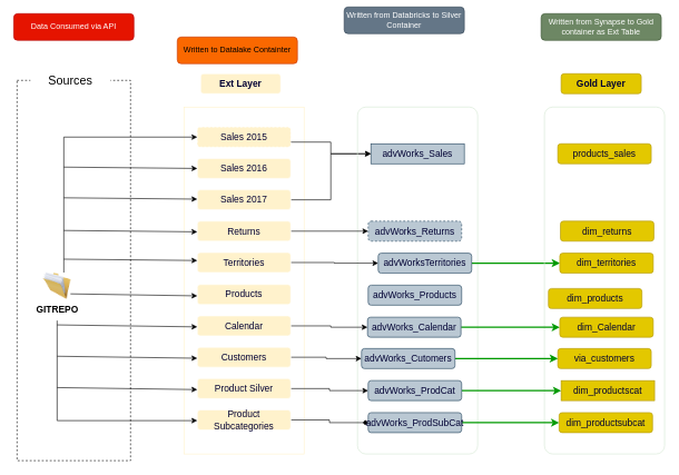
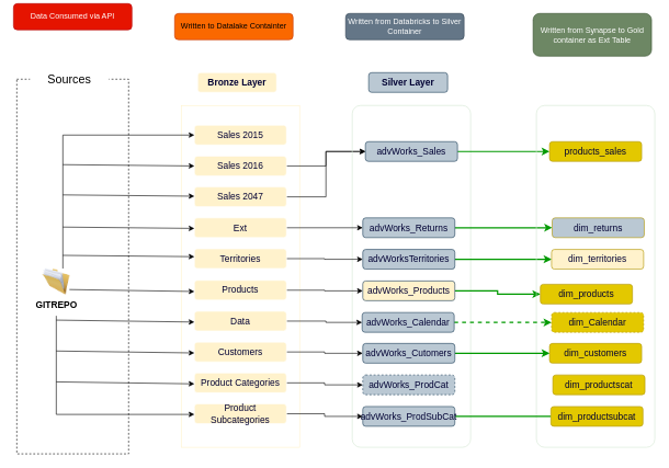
- <mxCell id="67" value="Written from Databricks to Silver Container" style="rounded=1;whiteSpace=wrap;html=1;fillColor=#647687;fontColor=#ffffff;strokeColor=#314354;" vertex="1" parent="1"><mxGeometry x="515" y="10" width="180" height="40" as="geometry" /></mxCell>
+ <mxCell id="67" value="Written from Databricks to Silver Container" style="rounded=1;whiteSpace=wrap;html=1;fillColor=#647687;fontColor=#ffffff;strokeColor=#314354;" vertex="1" parent="1"><mxGeometry x="525" y="20" width="180" height="40" as="geometry" /></mxCell>
- <mxCell id="65" value="Data Consumed via API" style="rounded=1;whiteSpace=wrap;html=1;fillColor=#e51400;fontColor=#ffffff;strokeColor=#B20000;" vertex="1" parent="1"><mxGeometry x="20" y="20" width="180" height="40" as="geometry" /></mxCell>
+ <mxCell id="65" value="Data Consumed via API" style="rounded=1;whiteSpace=wrap;html=1;fillColor=#e51400;fontColor=#ffffff;strokeColor=#B20000;" vertex="1" parent="1"><mxGeometry x="20" y="5" width="180" height="40" as="geometry" /></mxCell>
- <mxCell id="68" value="Written from Synapse to Gold container as Ext Table" style="rounded=1;whiteSpace=wrap;html=1;fillColor=#6d8764;fontColor=#ffffff;strokeColor=#3A5431;" vertex="1" parent="1"><mxGeometry x="810" y="20" width="180" height="40" as="geometry" /></mxCell>
+ <mxCell id="68" value="Written from Synapse to Gold container as Ext Table" style="rounded=1;whiteSpace=wrap;html=1;fillColor=#6d8764;fontColor=#ffffff;strokeColor=#3A5431;" vertex="1" parent="1"><mxGeometry x="810" y="20" width="180" height="65" as="geometry" /></mxCell>
- <mxCell id="66" value="Written to Datalake Containter" style="rounded=1;whiteSpace=wrap;html=1;fillColor=#fa6800;fontColor=#000000;strokeColor=#C73500;" vertex="1" parent="1"><mxGeometry x="265" y="55" width="180" height="40" as="geometry" /></mxCell>
+ <mxCell id="66" value="Written to Datalake Containter" style="rounded=1;whiteSpace=wrap;html=1;fillColor=#fa6800;fontColor=#000000;strokeColor=#C73500;" vertex="1" parent="1"><mxGeometry x="265" y="20" width="180" height="40" as="geometry" /></mxCell>
- <mxCell id="6" value="&lt;font style=&quot;font-size: 14px; color: rgb(0, 0, 51);&quot;&gt;&lt;b&gt;Ext Layer&lt;/b&gt;&lt;/font&gt;" style="rounded=1;whiteSpace=wrap;html=1;strokeColor=#FFFFFF;fillColor=#FFF2CC;" parent="1" vertex="1"><mxGeometry x="300" y="110" width="120" height="30" as="geometry" /></mxCell>
+ <mxCell id="6" value="&lt;font style=&quot;font-size: 14px; color: rgb(0, 0, 51);&quot;&gt;&lt;b&gt;Bronze Layer&lt;/b&gt;&lt;/font&gt;" style="rounded=1;whiteSpace=wrap;html=1;strokeColor=#FFFFFF;fillColor=#FFF2CC;" parent="1" vertex="1"><mxGeometry x="300" y="110" width="120" height="30" as="geometry" /></mxCell>
+ <mxCell id="14" value="&lt;font style=&quot;font-size: 14px; color: rgb(0, 0, 51);&quot;&gt;&lt;b&gt;Silver Layer&lt;/b&gt;&lt;/font&gt;" style="rounded=1;whiteSpace=wrap;html=1;strokeColor=#23445d;fillColor=#bac8d3;" parent="1" vertex="1"><mxGeometry x="560" y="110" width="120" height="30" as="geometry" /></mxCell>
- <mxCell id="24" value="&lt;font style=&quot;font-size: 14px; color: rgb(0, 0, 51);&quot;&gt;&lt;b&gt;Gold Layer&lt;/b&gt;&lt;/font&gt;" style="rounded=1;whiteSpace=wrap;html=1;strokeColor=#B09500;fillColor=#e3c800;fontColor=#000000;" parent="1" vertex="1"><mxGeometry x="840" y="110" width="120" height="30" as="geometry" /></mxCell>
- <mxCell id="8" value="&lt;font color=&quot;#000033&quot;&gt;&lt;span style=&quot;font-size: 14px;&quot;&gt;Sales 2015&lt;/span&gt;&lt;/font&gt;" style="rounded=1;whiteSpace=wrap;html=1;strokeColor=#FFFFFF;fillColor=#FFF2CC;dashed=1;" parent="1" vertex="1"><mxGeometry x="295" y="190" width="140" height="30" as="geometry" /></mxCell>
+ <mxCell id="8" value="&lt;font color=&quot;#000033&quot;&gt;&lt;span style=&quot;font-size: 14px;&quot;&gt;Sales 2015&lt;/span&gt;&lt;/font&gt;" style="rounded=1;whiteSpace=wrap;html=1;strokeColor=#FFFFFF;fillColor=#FFF2CC;" parent="1" vertex="1"><mxGeometry x="295" y="190" width="140" height="30" as="geometry" /></mxCell>
- <mxCell id="7" style="edgeStyle=orthogonalEdgeStyle;rounded=0;orthogonalLoop=1;jettySize=auto;html=1;exitX=1;exitY=0.75;exitDx=0;exitDy=0;entryX=0;entryY=0.5;entryDx=0;entryDy=0;" edge="1" parent="1" source="8" target="16"><mxGeometry relative="1" as="geometry" /></mxCell>
- <mxCell id="16" value="&lt;font color=&quot;#000033&quot;&gt;&lt;span style=&quot;font-size: 14px;&quot;&gt;advWorks_Sales&lt;/span&gt;&lt;/font&gt;" style="whiteSpace=wrap;html=1;strokeColor=#23445d;fillColor=#bac8d3;rounded=0;" parent="1" vertex="1"><mxGeometry x="555" y="215" width="140" height="30" as="geometry" /></mxCell>
+ <mxCell id="16" value="&lt;font color=&quot;#000033&quot;&gt;&lt;span style=&quot;font-size: 14px;&quot;&gt;advWorks_Sales&lt;/span&gt;&lt;/font&gt;" style="rounded=1;whiteSpace=wrap;html=1;strokeColor=#23445d;fillColor=#bac8d3;" parent="1" vertex="1"><mxGeometry x="555" y="215" width="140" height="30" as="geometry" /></mxCell>
+ <mxCell id="15" style="edgeStyle=orthogonalEdgeStyle;rounded=0;orthogonalLoop=1;jettySize=auto;html=1;exitX=1;exitY=0.5;exitDx=0;exitDy=0;strokeWidth=2;fontColor=#009900;strokeColor=#009900;" edge="1" parent="1" source="16" target="25"><mxGeometry relative="1" as="geometry" /></mxCell>
+ <mxCell id="9" style="edgeStyle=orthogonalEdgeStyle;rounded=0;orthogonalLoop=1;jettySize=auto;html=1;exitX=1;exitY=0.5;exitDx=0;exitDy=0;entryX=0;entryY=0.5;entryDx=0;entryDy=0;" edge="1" parent="1" source="10" target="16"><mxGeometry relative="1" as="geometry" /></mxCell>
- <mxCell id="12" value="&lt;font color=&quot;#000033&quot;&gt;&lt;span style=&quot;font-size: 14px;&quot;&gt;Sales 2017&lt;/span&gt;&lt;/font&gt;" style="rounded=1;whiteSpace=wrap;html=1;strokeColor=#FFFFFF;fillColor=#FFF2CC;" parent="1" vertex="1"><mxGeometry x="295" y="284" width="140" height="30" as="geometry" /></mxCell>
+ <mxCell id="12" value="&lt;font color=&quot;#000033&quot;&gt;&lt;span style=&quot;font-size: 14px;&quot;&gt;Sales 2047&lt;/span&gt;&lt;/font&gt;" style="rounded=1;whiteSpace=wrap;html=1;strokeColor=#FFFFFF;fillColor=#FFF2CC;" parent="1" vertex="1"><mxGeometry x="295" y="284" width="140" height="30" as="geometry" /></mxCell>
- <mxCell id="29" value="&lt;font color=&quot;#000033&quot;&gt;&lt;span style=&quot;font-size: 14px;&quot;&gt;Returns&lt;/span&gt;&lt;/font&gt;" style="rounded=1;whiteSpace=wrap;html=1;strokeColor=#FFFFFF;fillColor=#FFF2CC;" vertex="1" parent="1"><mxGeometry x="295" y="331" width="140" height="30" as="geometry" /></mxCell>
+ <mxCell id="29" value="&lt;font color=&quot;#000033&quot;&gt;&lt;span style=&quot;font-size: 14px;&quot;&gt;Ext&lt;/span&gt;&lt;/font&gt;" style="rounded=1;whiteSpace=wrap;html=1;strokeColor=#FFFFFF;fillColor=#FFF2CC;" vertex="1" parent="1"><mxGeometry x="295" y="331" width="140" height="30" as="geometry" /></mxCell>
- <mxCell id="18" value="&lt;font color=&quot;#000033&quot;&gt;&lt;span style=&quot;font-size: 14px;&quot;&gt;advWorks_Returns&lt;/span&gt;&lt;/font&gt;" style="rounded=1;whiteSpace=wrap;html=1;strokeColor=#23445d;fillColor=#bac8d3;dashed=1;" parent="1" vertex="1"><mxGeometry x="551" y="331" width="140" height="30" as="geometry" /></mxCell>
+ <mxCell id="18" value="&lt;font color=&quot;#000033&quot;&gt;&lt;span style=&quot;font-size: 14px;&quot;&gt;advWorks_Returns&lt;/span&gt;&lt;/font&gt;" style="rounded=1;whiteSpace=wrap;html=1;strokeColor=#23445d;fillColor=#bac8d3;" parent="1" vertex="1"><mxGeometry x="551" y="331" width="140" height="30" as="geometry" /></mxCell>
+ <mxCell id="17" style="edgeStyle=orthogonalEdgeStyle;rounded=0;orthogonalLoop=1;jettySize=auto;html=1;exitX=1;exitY=0.5;exitDx=0;exitDy=0;entryX=0;entryY=0.5;entryDx=0;entryDy=0;strokeWidth=2;fontColor=#009900;strokeColor=#009900;" edge="1" parent="1" source="18" target="54"><mxGeometry relative="1" as="geometry" /></mxCell>
- <mxCell id="54" value="&lt;font color=&quot;#000033&quot;&gt;&lt;span style=&quot;font-size: 14px;&quot;&gt;dim_returns&lt;/span&gt;&lt;/font&gt;" style="rounded=1;whiteSpace=wrap;html=1;strokeColor=#B09500;fillColor=#e3c800;align=center;fontColor=#000000;" vertex="1" parent="1"><mxGeometry x="839" y="331" width="140" height="30" as="geometry" /></mxCell>
+ <mxCell id="54" value="&lt;font color=&quot;#000033&quot;&gt;&lt;span style=&quot;font-size: 14px;&quot;&gt;dim_returns&lt;/span&gt;&lt;/font&gt;" style="rounded=1;whiteSpace=wrap;html=1;strokeColor=#B09500;fillColor=#bac8d3;align=center;fontColor=#000000;" vertex="1" parent="1"><mxGeometry x="839" y="331" width="140" height="30" as="geometry" /></mxCell>
- <mxCell id="20" value="&lt;span style=&quot;color: rgb(0, 0, 51); font-size: 14px;&quot;&gt;advWorksTerritories&lt;/span&gt;" style="rounded=1;whiteSpace=wrap;html=1;strokeColor=#23445d;fillColor=#bac8d3;" parent="1" vertex="1"><mxGeometry x="566" y="379" width="140" height="30" as="geometry" /></mxCell>
+ <mxCell id="20" value="&lt;span style=&quot;color: rgb(0, 0, 51); font-size: 14px;&quot;&gt;advWorksTerritories&lt;/span&gt;" style="rounded=1;whiteSpace=wrap;html=1;strokeColor=#23445d;fillColor=#bac8d3;" parent="1" vertex="1"><mxGeometry x="551" y="379" width="140" height="30" as="geometry" /></mxCell>
- <mxCell id="53" value="&lt;font color=&quot;#000033&quot;&gt;&lt;span style=&quot;font-size: 14px;&quot;&gt;dim_territories&lt;/span&gt;&lt;/font&gt;" style="rounded=1;whiteSpace=wrap;html=1;strokeColor=#B09500;fillColor=#e3c800;fontColor=#000000;" vertex="1" parent="1"><mxGeometry x="838" y="379" width="140" height="30" as="geometry" /></mxCell>
+ <mxCell id="53" value="&lt;font color=&quot;#000033&quot;&gt;&lt;span style=&quot;font-size: 14px;&quot;&gt;dim_territories&lt;/span&gt;&lt;/font&gt;" style="rounded=1;whiteSpace=wrap;html=1;strokeColor=#B09500;fillColor=#fff2cc;fontColor=#000000;" vertex="1" parent="1"><mxGeometry x="838" y="379" width="140" height="30" as="geometry" /></mxCell>
+ <mxCell id="32" style="edgeStyle=orthogonalEdgeStyle;rounded=0;orthogonalLoop=1;jettySize=auto;html=1;exitX=1;exitY=0.5;exitDx=0;exitDy=0;entryX=0;entryY=0.5;entryDx=0;entryDy=0;" edge="1" parent="1" source="33" target="22"><mxGeometry relative="1" as="geometry" /></mxCell>
- <mxCell id="22" value="&lt;span style=&quot;color: rgb(0, 0, 51); font-size: 14px;&quot;&gt;advWorks_Products&lt;/span&gt;" style="rounded=1;whiteSpace=wrap;html=1;strokeColor=#23445d;fillColor=#bac8d3;" parent="1" vertex="1"><mxGeometry x="551" y="427" width="140" height="30" as="geometry" /></mxCell>
+ <mxCell id="22" value="&lt;span style=&quot;color: rgb(0, 0, 51); font-size: 14px;&quot;&gt;advWorks_Products&lt;/span&gt;" style="rounded=1;whiteSpace=wrap;html=1;strokeColor=#23445d;fillColor=#fff2cc;" parent="1" vertex="1"><mxGeometry x="551" y="427" width="140" height="30" as="geometry" /></mxCell>
+ <mxCell id="21" style="edgeStyle=orthogonalEdgeStyle;rounded=0;orthogonalLoop=1;jettySize=auto;html=1;exitX=1;exitY=0.5;exitDx=0;exitDy=0;entryX=0;entryY=0.5;entryDx=0;entryDy=0;strokeWidth=2;fontColor=#009900;strokeColor=#009900;" edge="1" parent="1" source="22" target="27"><mxGeometry relative="1" as="geometry" /></mxCell>
- <mxCell id="35" value="&lt;font color=&quot;#000033&quot;&gt;&lt;span style=&quot;font-size: 14px;&quot;&gt;Calendar&lt;/span&gt;&lt;/font&gt;" style="rounded=1;whiteSpace=wrap;html=1;strokeColor=#FFFFFF;fillColor=#FFF2CC;align=center;" vertex="1" parent="1"><mxGeometry x="295" y="473" width="140" height="30" as="geometry" /></mxCell>
+ <mxCell id="35" value="&lt;font color=&quot;#000033&quot;&gt;&lt;span style=&quot;font-size: 14px;&quot;&gt;Data&lt;/span&gt;&lt;/font&gt;" style="rounded=1;whiteSpace=wrap;html=1;strokeColor=#FFFFFF;fillColor=#FFF2CC;align=center;" vertex="1" parent="1"><mxGeometry x="295" y="473" width="140" height="30" as="geometry" /></mxCell>
- <mxCell id="38" style="edgeStyle=orthogonalEdgeStyle;rounded=0;orthogonalLoop=1;jettySize=auto;html=1;exitX=1;exitY=0.5;exitDx=0;exitDy=0;entryX=0;entryY=0.5;entryDx=0;entryDy=0;strokeWidth=2;fontColor=#009900;strokeColor=#009900;" edge="1" parent="1" source="39" target="52"><mxGeometry relative="1" as="geometry" /></mxCell>
+ <mxCell id="38" style="edgeStyle=orthogonalEdgeStyle;rounded=0;orthogonalLoop=1;jettySize=auto;html=1;exitX=1;exitY=0.5;exitDx=0;exitDy=0;entryX=0;entryY=0.5;entryDx=0;entryDy=0;strokeWidth=2;fontColor=#009900;strokeColor=#009900;dashed=1;" edge="1" parent="1" source="39" target="52"><mxGeometry relative="1" as="geometry" /></mxCell>
- <mxCell id="52" value="&lt;font color=&quot;#000033&quot;&gt;&lt;span style=&quot;font-size: 14px;&quot;&gt;dim_Calendar&lt;/span&gt;&lt;/font&gt;" style="rounded=1;whiteSpace=wrap;html=1;strokeColor=#B09500;fillColor=#e3c800;fontColor=#000000;" vertex="1" parent="1"><mxGeometry x="838" y="475" width="140" height="30" as="geometry" /></mxCell>
+ <mxCell id="52" value="&lt;font color=&quot;#000033&quot;&gt;&lt;span style=&quot;font-size: 14px;&quot;&gt;dim_Calendar&lt;/span&gt;&lt;/font&gt;" style="rounded=1;whiteSpace=wrap;html=1;strokeColor=#B09500;fillColor=#e3c800;fontColor=#000000;dashed=1;" vertex="1" parent="1"><mxGeometry x="838" y="475" width="140" height="30" as="geometry" /></mxCell>
- <mxCell id="41" value="&lt;span style=&quot;color: rgb(0, 0, 51); font-size: 14px;&quot;&gt;advWorks_Cutomers&lt;/span&gt;" style="rounded=1;whiteSpace=wrap;html=1;strokeColor=#23445d;fillColor=#bac8d3;" vertex="1" parent="1"><mxGeometry x="541" y="522" width="140" height="30" as="geometry" /></mxCell>
+ <mxCell id="41" value="&lt;span style=&quot;color: rgb(0, 0, 51); font-size: 14px;&quot;&gt;advWorks_Cutomers&lt;/span&gt;" style="rounded=1;whiteSpace=wrap;html=1;strokeColor=#23445d;fillColor=#bac8d3;" vertex="1" parent="1"><mxGeometry x="551" y="522" width="140" height="30" as="geometry" /></mxCell>
- <mxCell id="26" value="&lt;font color=&quot;#000033&quot;&gt;&lt;span style=&quot;font-size: 14px;&quot;&gt;via_customers&lt;/span&gt;&lt;/font&gt;" style="rounded=1;whiteSpace=wrap;html=1;strokeColor=#B09500;fillColor=#e3c800;align=center;fontColor=#000000;" parent="1" vertex="1"><mxGeometry x="835" y="522" width="140" height="30" as="geometry" /></mxCell>
+ <mxCell id="26" value="&lt;font color=&quot;#000033&quot;&gt;&lt;span style=&quot;font-size: 14px;&quot;&gt;dim_customers&lt;/span&gt;&lt;/font&gt;" style="rounded=1;whiteSpace=wrap;html=1;strokeColor=#B09500;fillColor=#e3c800;align=center;fontColor=#000000;" parent="1" vertex="1"><mxGeometry x="835" y="522" width="140" height="30" as="geometry" /></mxCell>
- <mxCell id="43" value="&lt;font color=&quot;#000033&quot;&gt;&lt;span style=&quot;font-size: 14px;&quot;&gt;Product Silver&lt;/span&gt;&lt;/font&gt;" style="rounded=1;whiteSpace=wrap;html=1;strokeColor=#FFFFFF;fillColor=#FFF2CC;align=center;" vertex="1" parent="1"><mxGeometry x="295" y="567" width="140" height="30" as="geometry" /></mxCell>
+ <mxCell id="43" value="&lt;font color=&quot;#000033&quot;&gt;&lt;span style=&quot;font-size: 14px;&quot;&gt;Product Categories&lt;/span&gt;&lt;/font&gt;" style="rounded=1;whiteSpace=wrap;html=1;strokeColor=#FFFFFF;fillColor=#FFF2CC;align=center;" vertex="1" parent="1"><mxGeometry x="295" y="567" width="140" height="30" as="geometry" /></mxCell>
- <mxCell id="47" value="&lt;span style=&quot;color: rgb(0, 0, 51); font-size: 14px;&quot;&gt;advWorks_ProdCat&lt;/span&gt;" style="rounded=1;whiteSpace=wrap;html=1;strokeColor=#23445d;fillColor=#bac8d3;" vertex="1" parent="1"><mxGeometry x="551" y="570" width="140" height="30" as="geometry" /></mxCell>
+ <mxCell id="47" value="&lt;span style=&quot;color: rgb(0, 0, 51); font-size: 14px;&quot;&gt;advWorks_ProdCat&lt;/span&gt;" style="rounded=1;whiteSpace=wrap;html=1;strokeColor=#23445d;fillColor=#bac8d3;dashed=1;" vertex="1" parent="1"><mxGeometry x="551" y="570" width="140" height="30" as="geometry" /></mxCell>
- <mxCell id="46" style="edgeStyle=orthogonalEdgeStyle;rounded=0;orthogonalLoop=1;jettySize=auto;html=1;exitX=1;exitY=0.5;exitDx=0;exitDy=0;entryX=0;entryY=0.5;entryDx=0;entryDy=0;strokeWidth=2;fontColor=#009900;strokeColor=#009900;" edge="1" parent="1" source="47" target="50"><mxGeometry relative="1" as="geometry" /></mxCell>
- <mxCell id="50" value="&lt;span style=&quot;color: rgb(0, 0, 51); font-size: 14px;&quot;&gt;dim_productscat&lt;/span&gt;" style="whiteSpace=wrap;html=1;strokeColor=#B09500;fillColor=#e3c800;fontColor=#000000;rounded=0;" vertex="1" parent="1"><mxGeometry x="840" y="570" width="140" height="30" as="geometry" /></mxCell>
+ <mxCell id="50" value="&lt;span style=&quot;color: rgb(0, 0, 51); font-size: 14px;&quot;&gt;dim_productscat&lt;/span&gt;" style="rounded=1;whiteSpace=wrap;html=1;strokeColor=#B09500;fillColor=#e3c800;fontColor=#000000;" vertex="1" parent="1"><mxGeometry x="840" y="570" width="140" height="30" as="geometry" /></mxCell>
- <mxCell id="44" style="edgeStyle=orthogonalEdgeStyle;rounded=0;orthogonalLoop=1;jettySize=auto;html=1;exitX=1;exitY=0.5;exitDx=0;exitDy=0;entryX=0;entryY=0.5;entryDx=0;entryDy=0;endArrow=diamond;" edge="1" parent="1" source="45" target="49"><mxGeometry relative="1" as="geometry" /></mxCell>
+ <mxCell id="44" style="edgeStyle=orthogonalEdgeStyle;rounded=0;orthogonalLoop=1;jettySize=auto;html=1;exitX=1;exitY=0.5;exitDx=0;exitDy=0;entryX=0;entryY=0.5;entryDx=0;entryDy=0;" edge="1" parent="1" source="45" target="49"><mxGeometry relative="1" as="geometry" /></mxCell>
- <mxCell id="48" style="edgeStyle=orthogonalEdgeStyle;rounded=0;orthogonalLoop=1;jettySize=auto;html=1;exitX=1;exitY=0.5;exitDx=0;exitDy=0;entryX=0;entryY=0.5;entryDx=0;entryDy=0;strokeWidth=2;fontColor=#009900;strokeColor=#009900;" edge="1" parent="1" source="49" target="51"><mxGeometry relative="1" as="geometry" /></mxCell>
+ <mxCell id="48" style="edgeStyle=orthogonalEdgeStyle;rounded=0;orthogonalLoop=1;jettySize=auto;html=1;exitX=1;exitY=0.5;exitDx=0;exitDy=0;entryX=0;entryY=0.5;entryDx=0;entryDy=0;strokeWidth=2;fontColor=#009900;strokeColor=#009900;endArrow=none;" edge="1" parent="1" source="49" target="51"><mxGeometry relative="1" as="geometry" /></mxCell>
